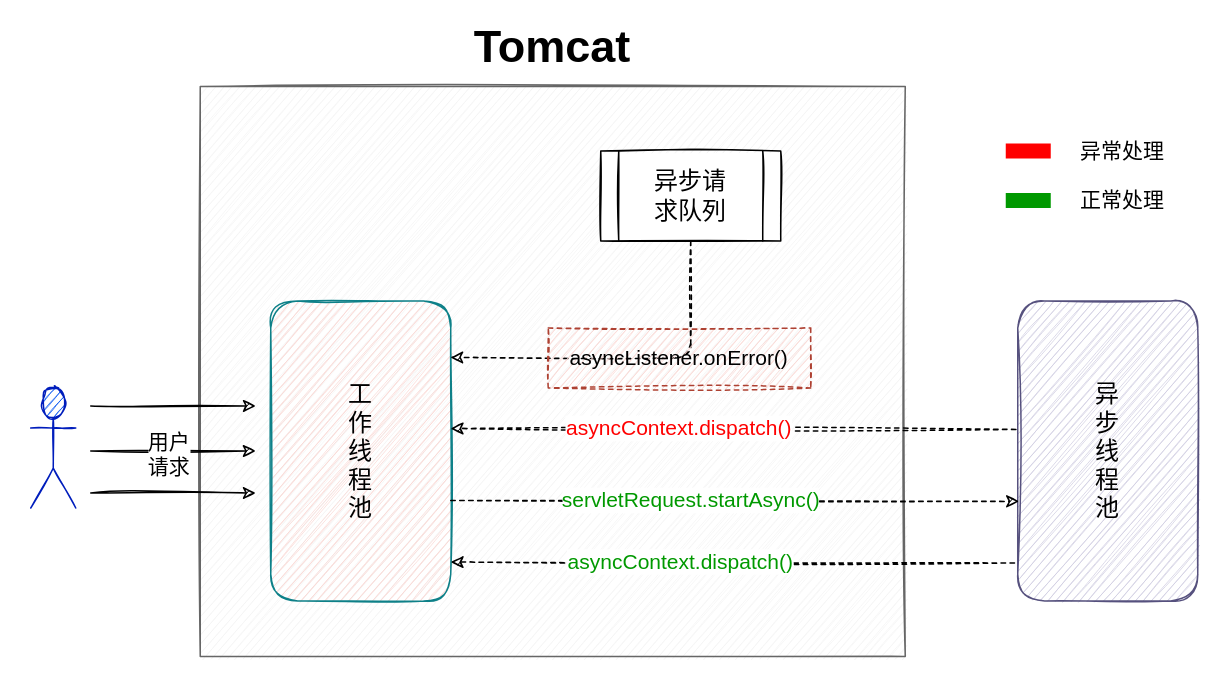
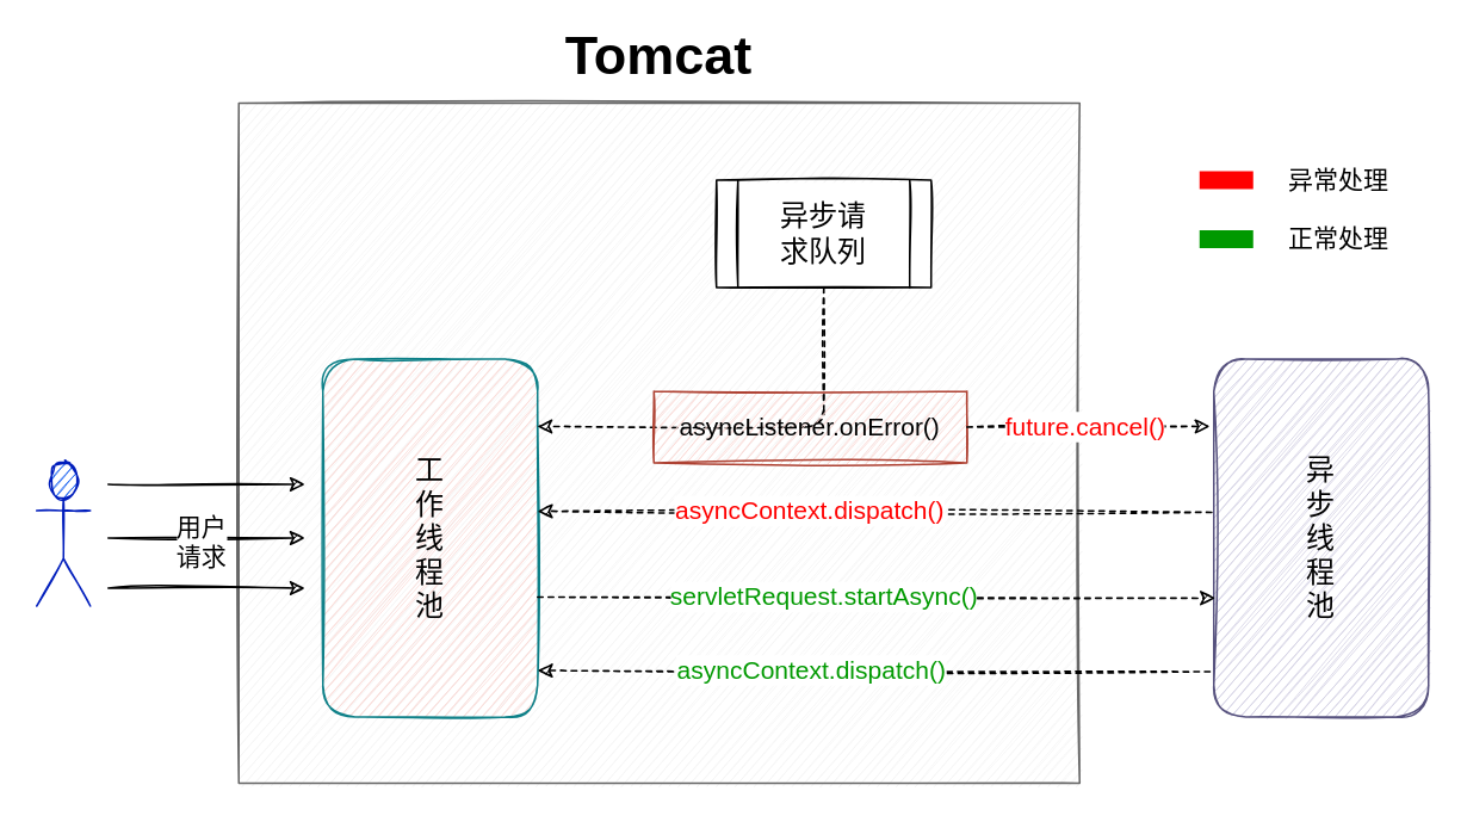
+ <mxCell id="13" value="" style="endArrow=classic;html=1;dashed=1;entryX=-0.018;entryY=0.188;entryDx=0;entryDy=0;exitX=1;exitY=0.5;exitDx=0;exitDy=0;entryPerimeter=0;sketch=1;" parent="1" source="12" target="8" edge="1"><mxGeometry width="50" height="50" relative="1" as="geometry"><mxPoint x="460" y="290" as="sourcePoint" /><mxPoint x="510" y="240" as="targetPoint" /></mxGeometry></mxCell>
+ <mxCell id="14" value="future.cancel()" style="edgeLabel;html=1;align=center;verticalAlign=middle;resizable=0;points=[];fontSize=14;labelBackgroundColor=#ffffff;fontColor=#FF0000;" parent="13" vertex="1" connectable="0"><mxGeometry x="-0.144" y="-1" relative="1" as="geometry"><mxPoint x="7" y="-1" as="offset" /></mxGeometry></mxCell>
- <mxCell id="12" value="&lt;span style=&quot;font-size: 14px&quot;&gt;asyncListener.onError()&lt;/span&gt;" style="rounded=0;whiteSpace=wrap;html=1;fontSize=14;sketch=1;strokeColor=#ae4132;fillColor=#fad9d5;dashed=1;" parent="1" vertex="1"><mxGeometry x="365" y="218" width="175" height="40" as="geometry" /></mxCell>
+ <mxCell id="12" value="&lt;span style=&quot;font-size: 14px&quot;&gt;asyncListener.onError()&lt;/span&gt;" style="rounded=0;whiteSpace=wrap;html=1;fontSize=14;sketch=1;strokeColor=#ae4132;fillColor=#fad9d5;" parent="1" vertex="1"><mxGeometry x="365" y="218" width="175" height="40" as="geometry" /></mxCell>
